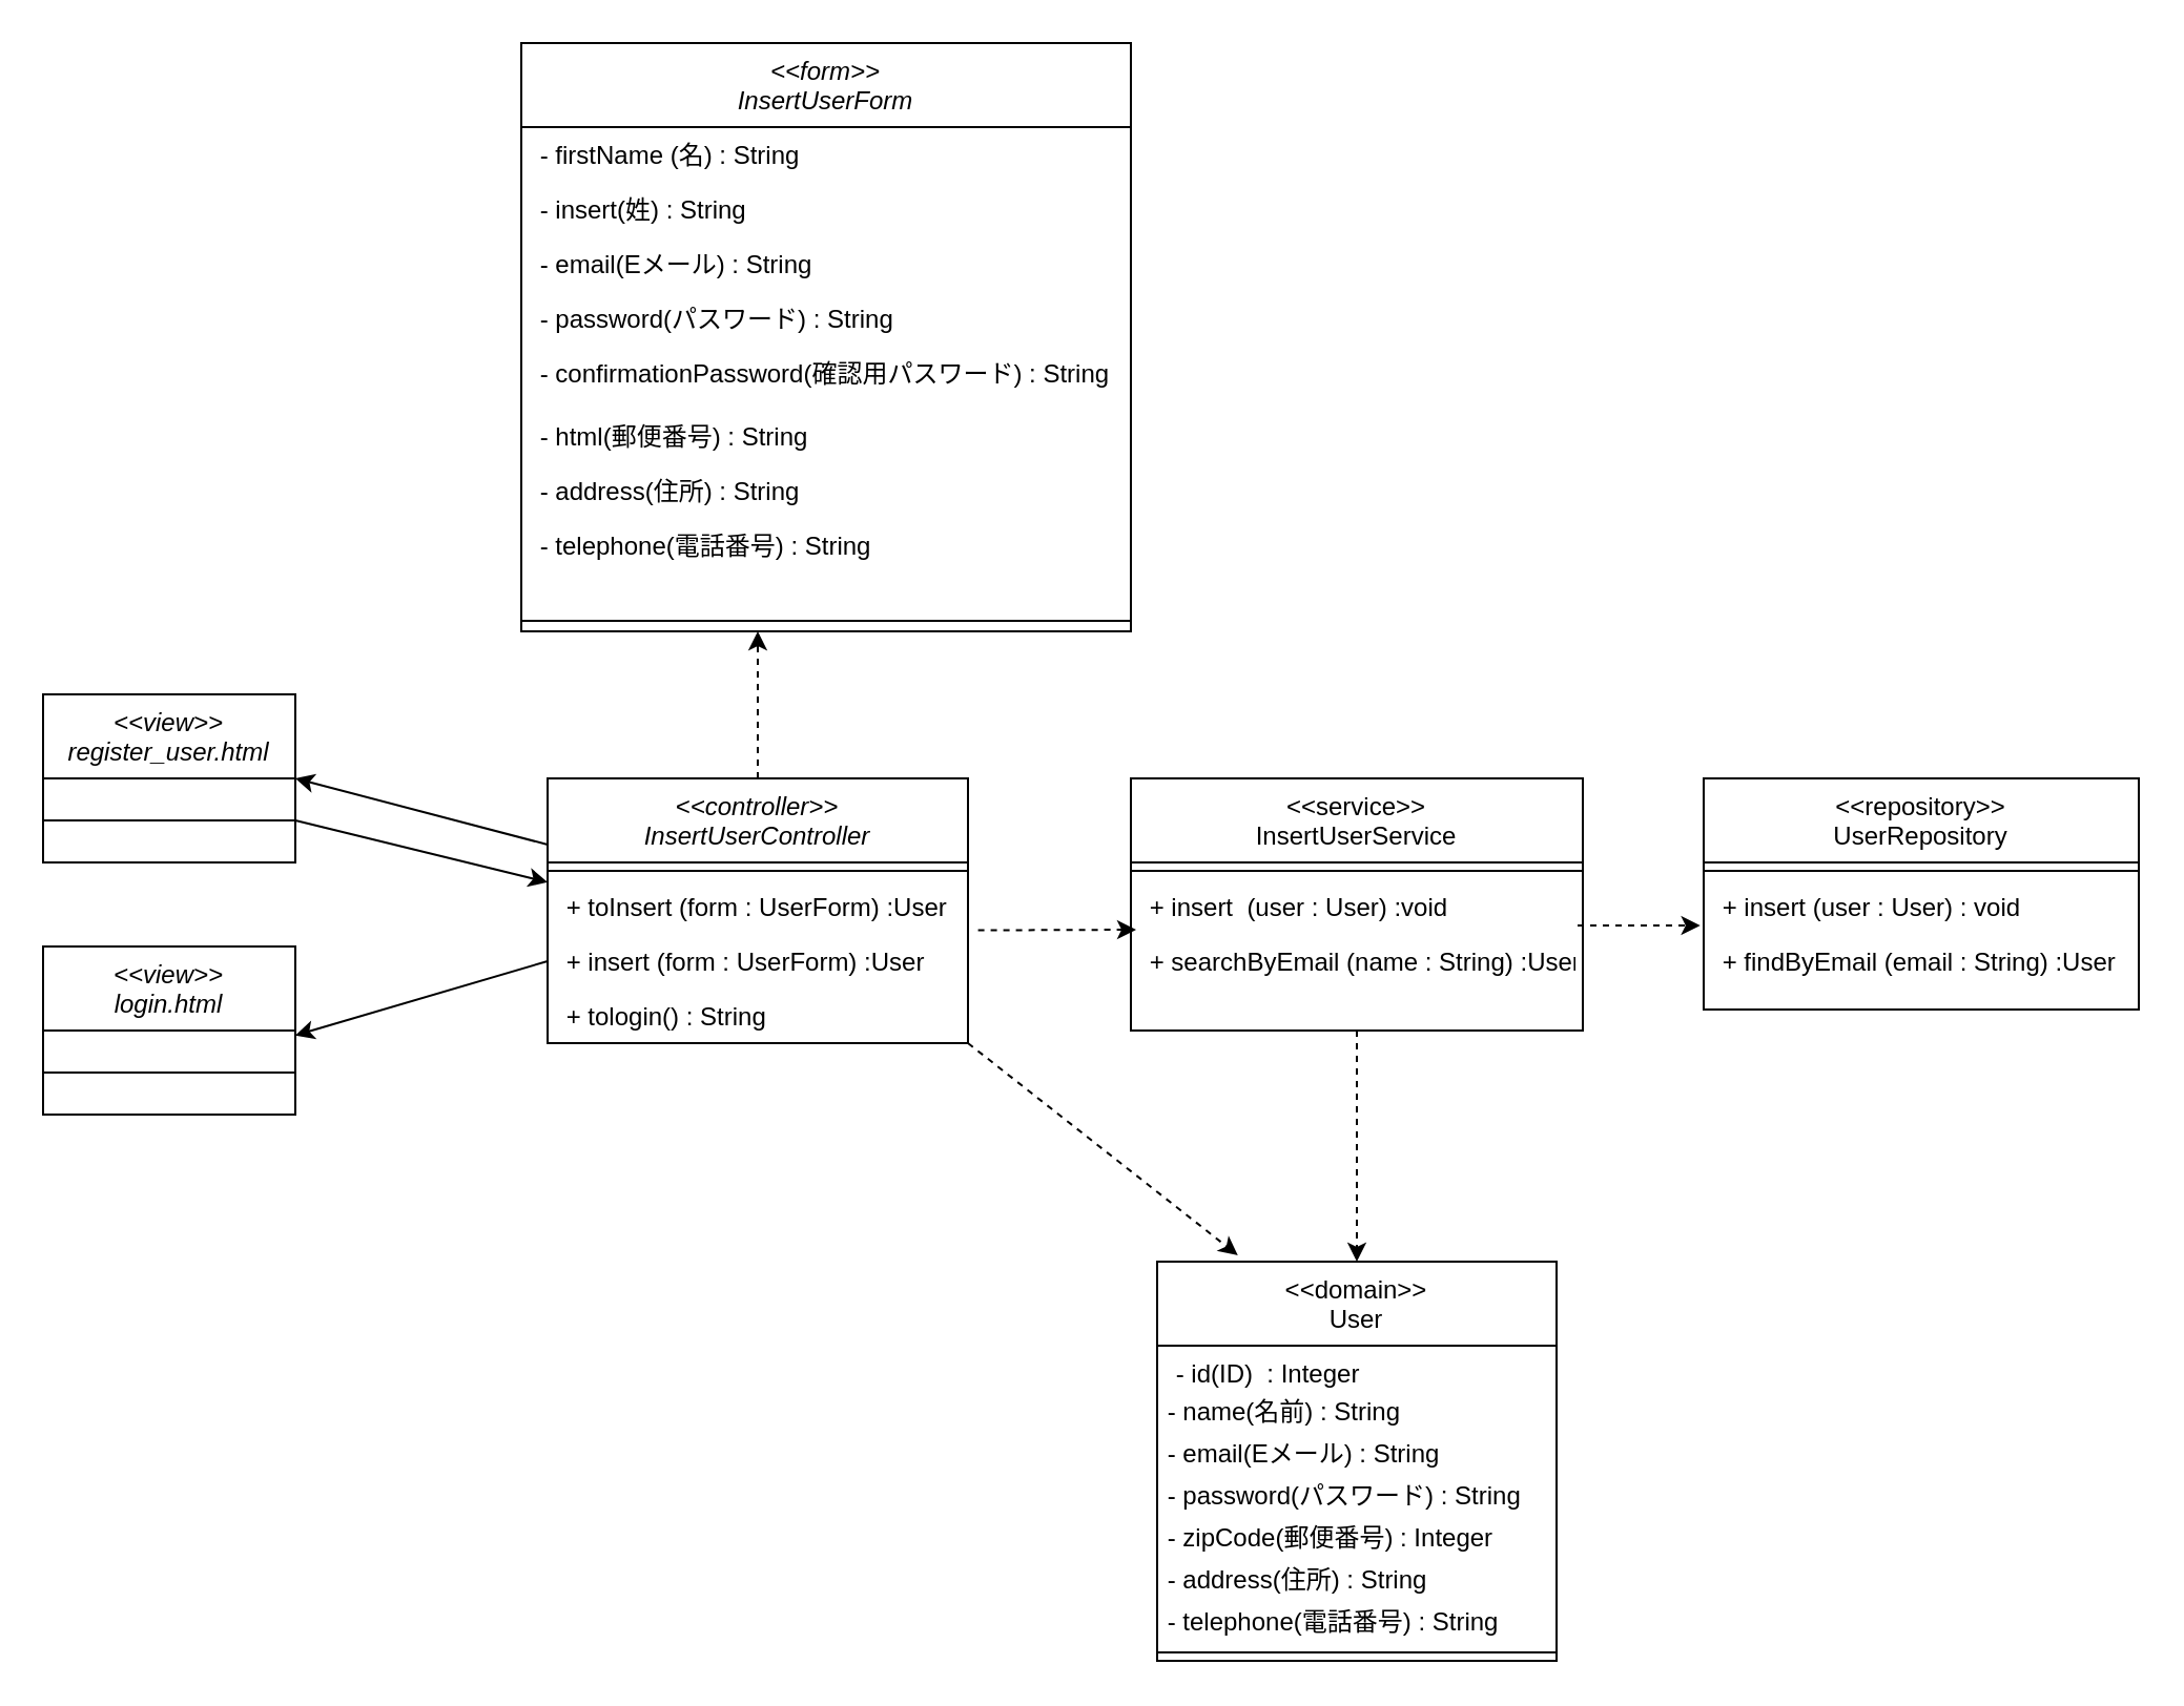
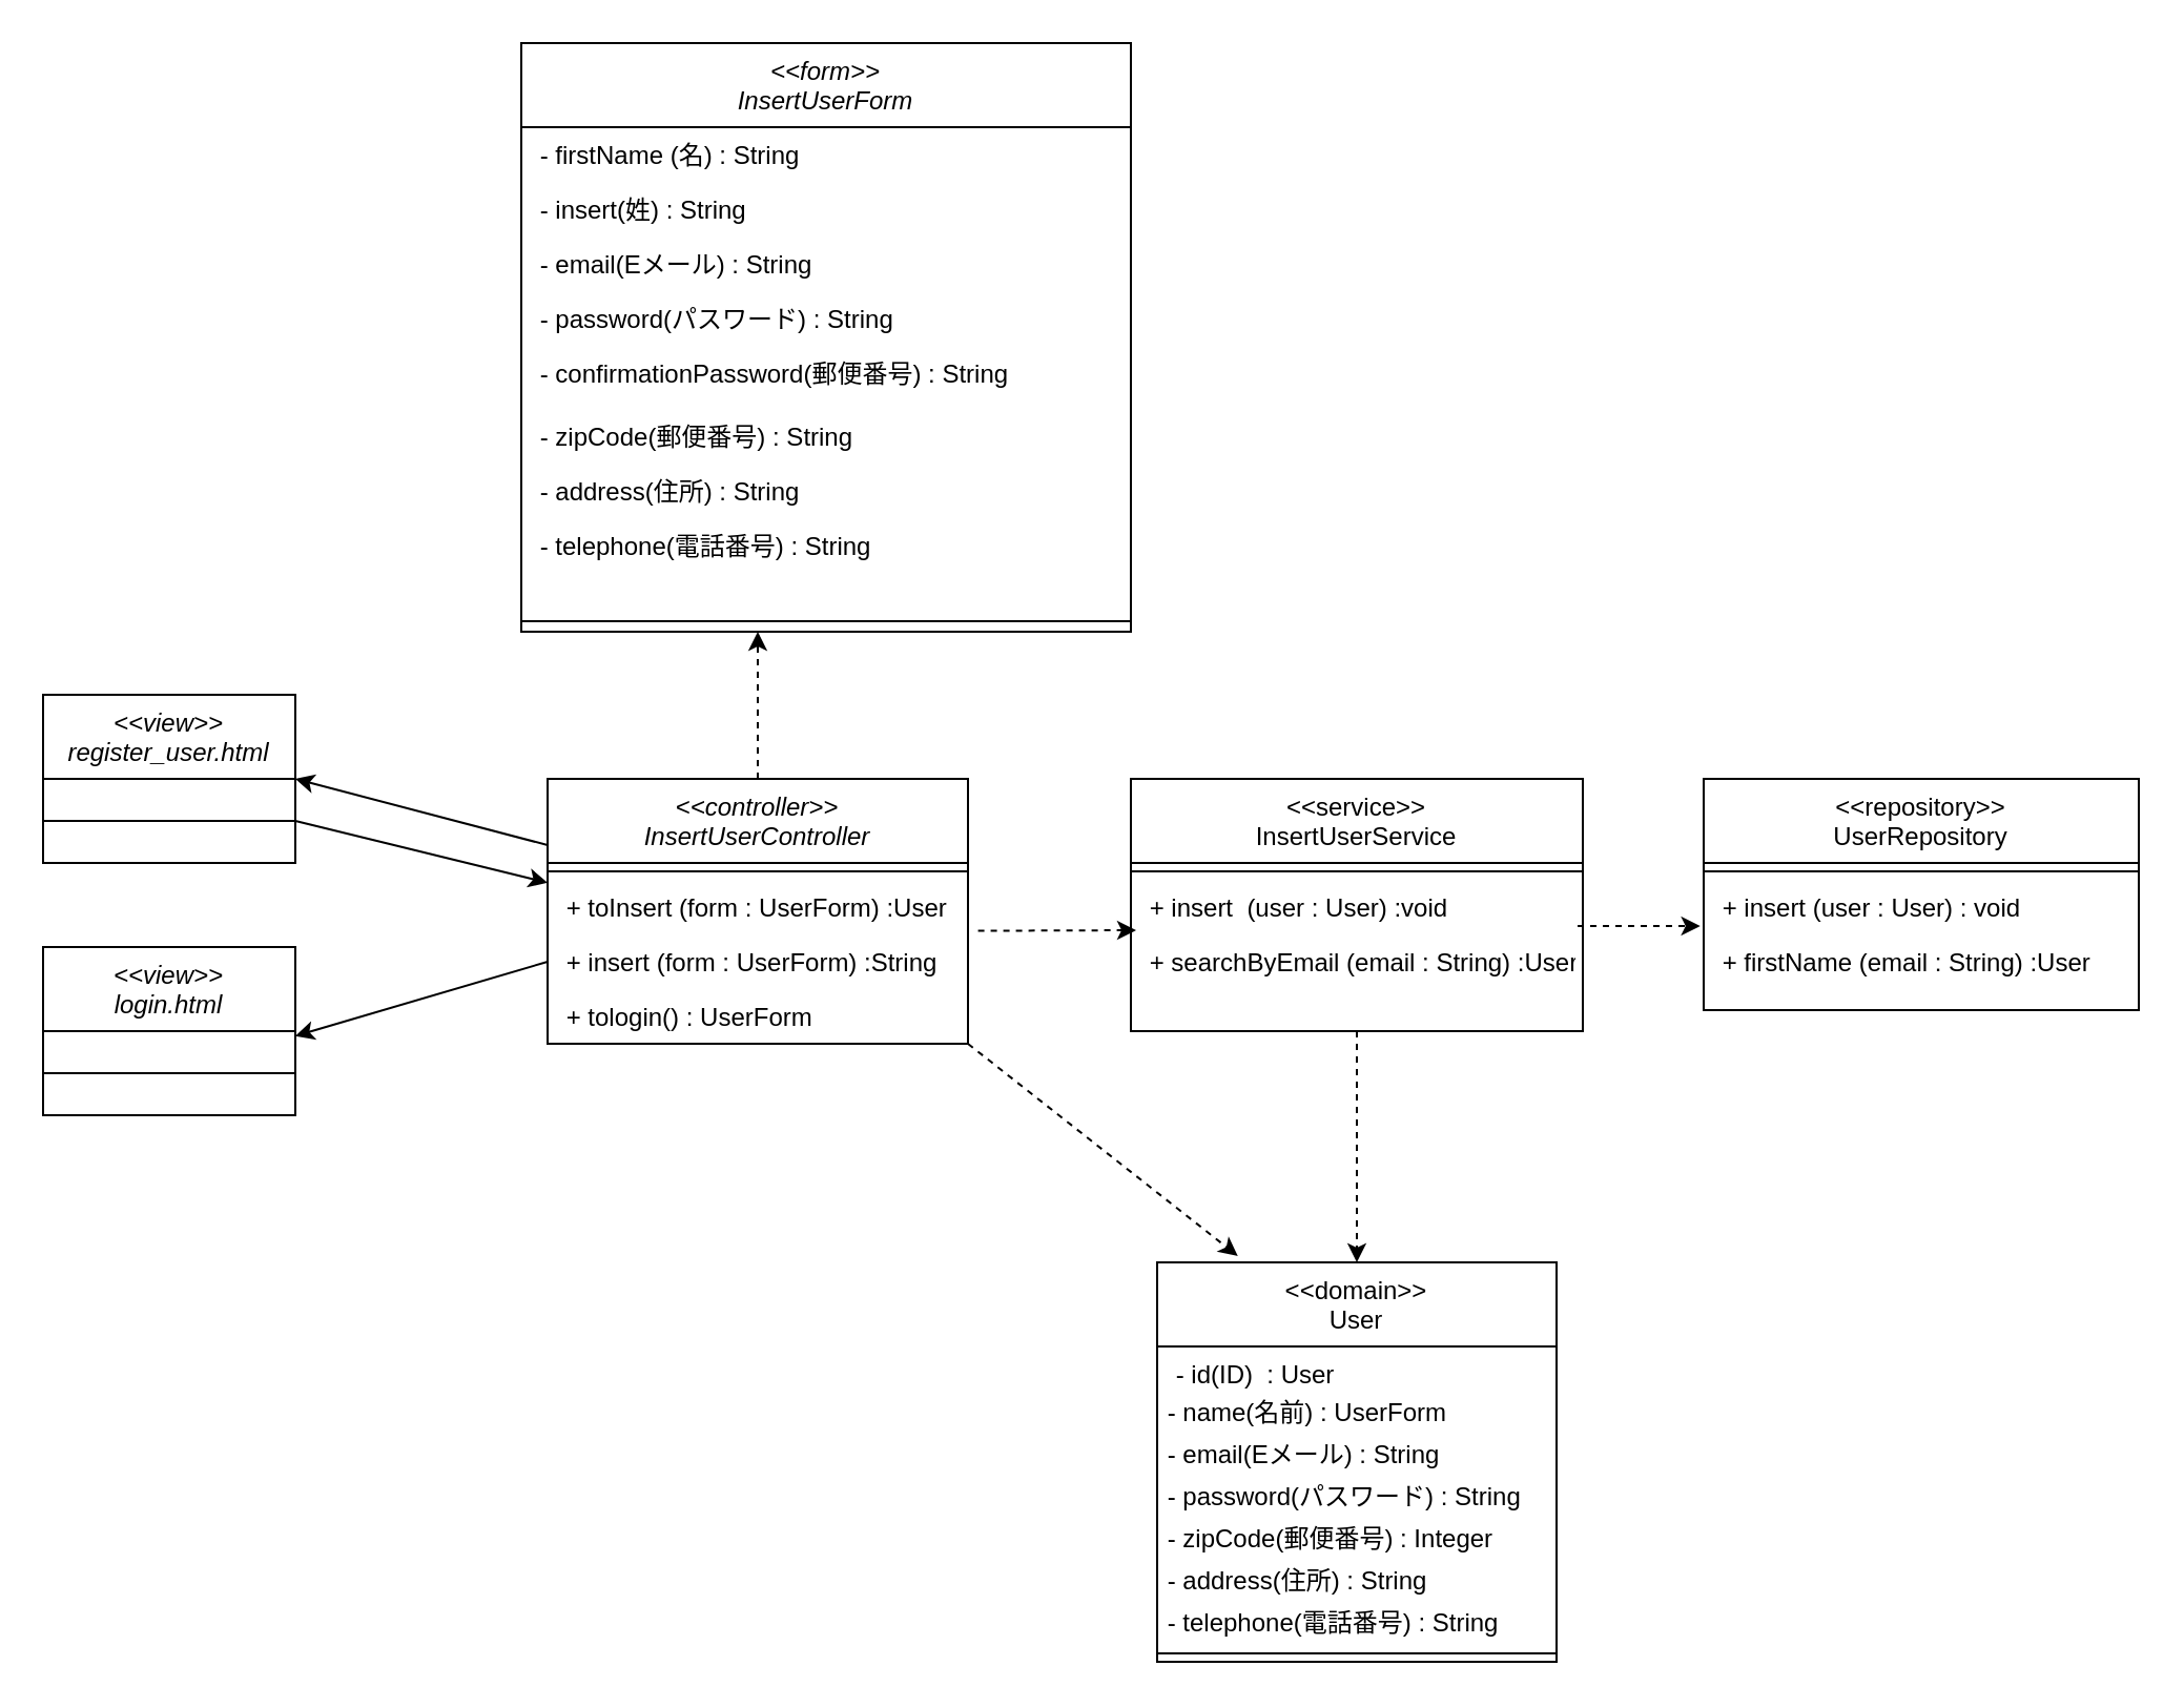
- <mxCell id="33" value=" - confirmationPassword(確認用パスワード) : String" style="text;align=left;verticalAlign=top;spacingLeft=4;spacingRight=4;overflow=hidden;rotatable=0;points=[[0,0.5],[1,0.5]];portConstraint=eastwest;" parent="28" vertex="1"><mxGeometry y="144" width="290" height="30" as="geometry" /></mxCell>
+ <mxCell id="33" value=" - confirmationPassword(郵便番号) : String" style="text;align=left;verticalAlign=top;spacingLeft=4;spacingRight=4;overflow=hidden;rotatable=0;points=[[0,0.5],[1,0.5]];portConstraint=eastwest;" parent="28" vertex="1"><mxGeometry y="144" width="290" height="30" as="geometry" /></mxCell>
- <mxCell id="34" value=" - html(郵便番号) : String" style="text;align=left;verticalAlign=top;spacingLeft=4;spacingRight=4;overflow=hidden;rotatable=0;points=[[0,0.5],[1,0.5]];portConstraint=eastwest;" parent="28" vertex="1"><mxGeometry y="174" width="290" height="26" as="geometry" /></mxCell>
+ <mxCell id="34" value=" - zipCode(郵便番号) : String" style="text;align=left;verticalAlign=top;spacingLeft=4;spacingRight=4;overflow=hidden;rotatable=0;points=[[0,0.5],[1,0.5]];portConstraint=eastwest;" parent="28" vertex="1"><mxGeometry y="174" width="290" height="26" as="geometry" /></mxCell>
- <mxCell id="7" value=" + insert (form : UserForm) :User" style="text;align=left;verticalAlign=top;spacingLeft=4;spacingRight=4;overflow=hidden;rotatable=0;points=[[0,0.5],[1,0.5]];portConstraint=eastwest;" parent="4" vertex="1"><mxGeometry y="74" width="200" height="26" as="geometry" /></mxCell>
+ <mxCell id="7" value=" + insert (form : UserForm) :String" style="text;align=left;verticalAlign=top;spacingLeft=4;spacingRight=4;overflow=hidden;rotatable=0;points=[[0,0.5],[1,0.5]];portConstraint=eastwest;" parent="4" vertex="1"><mxGeometry y="74" width="200" height="26" as="geometry" /></mxCell>
- <mxCell id="26" value=" + searchByEmail (name : String) :User" style="text;align=left;verticalAlign=top;spacingLeft=4;spacingRight=4;overflow=hidden;rotatable=0;points=[[0,0.5],[1,0.5]];portConstraint=eastwest;" parent="23" vertex="1"><mxGeometry y="74" width="215" height="26" as="geometry" /></mxCell>
+ <mxCell id="26" value=" + searchByEmail (email : String) :User" style="text;align=left;verticalAlign=top;spacingLeft=4;spacingRight=4;overflow=hidden;rotatable=0;points=[[0,0.5],[1,0.5]];portConstraint=eastwest;" parent="23" vertex="1"><mxGeometry y="74" width="215" height="26" as="geometry" /></mxCell>
- <mxCell id="12" value=" + findByEmail (email : String) :User" style="text;align=left;verticalAlign=top;spacingLeft=4;spacingRight=4;overflow=hidden;rotatable=0;points=[[0,0.5],[1,0.5]];portConstraint=eastwest;" parent="9" vertex="1"><mxGeometry y="74" width="207" height="26" as="geometry" /></mxCell>
+ <mxCell id="12" value=" + firstName (email : String) :User" style="text;align=left;verticalAlign=top;spacingLeft=4;spacingRight=4;overflow=hidden;rotatable=0;points=[[0,0.5],[1,0.5]];portConstraint=eastwest;" parent="9" vertex="1"><mxGeometry y="74" width="207" height="26" as="geometry" /></mxCell>
- <mxCell id="8" value=" + tologin() : String" style="text;align=left;verticalAlign=top;spacingLeft=4;spacingRight=4;overflow=hidden;rotatable=0;points=[[0,0.5],[1,0.5]];portConstraint=eastwest;" vertex="1" parent="4"><mxGeometry y="100" width="200" height="26" as="geometry" /></mxCell>
+ <mxCell id="8" value=" + tologin() : UserForm" style="text;align=left;verticalAlign=top;spacingLeft=4;spacingRight=4;overflow=hidden;rotatable=0;points=[[0,0.5],[1,0.5]];portConstraint=eastwest;" vertex="1" parent="4"><mxGeometry y="100" width="200" height="26" as="geometry" /></mxCell>
- <mxCell id="14" value=" - id(ID)  : Integer" style="text;align=left;verticalAlign=top;spacingLeft=4;spacingRight=4;overflow=hidden;rotatable=0;points=[[0,0.5],[1,0.5]];portConstraint=eastwest;" parent="13" vertex="1"><mxGeometry y="40" width="190" height="22" as="geometry" /></mxCell>
+ <mxCell id="14" value=" - id(ID)  : User" style="text;align=left;verticalAlign=top;spacingLeft=4;spacingRight=4;overflow=hidden;rotatable=0;points=[[0,0.5],[1,0.5]];portConstraint=eastwest;" parent="13" vertex="1"><mxGeometry y="40" width="190" height="22" as="geometry" /></mxCell>
- <mxCell id="15" value="&amp;nbsp;- name(名前) : String" style="text;html=1;align=left;verticalAlign=middle;resizable=0;points=[];autosize=1;strokeColor=none;fillColor=none;" parent="13" vertex="1"><mxGeometry y="62" width="190" height="20" as="geometry" /></mxCell>
+ <mxCell id="15" value="&amp;nbsp;- name(名前) : UserForm" style="text;html=1;align=left;verticalAlign=middle;resizable=0;points=[];autosize=1;strokeColor=none;fillColor=none;" parent="13" vertex="1"><mxGeometry y="62" width="190" height="20" as="geometry" /></mxCell>
